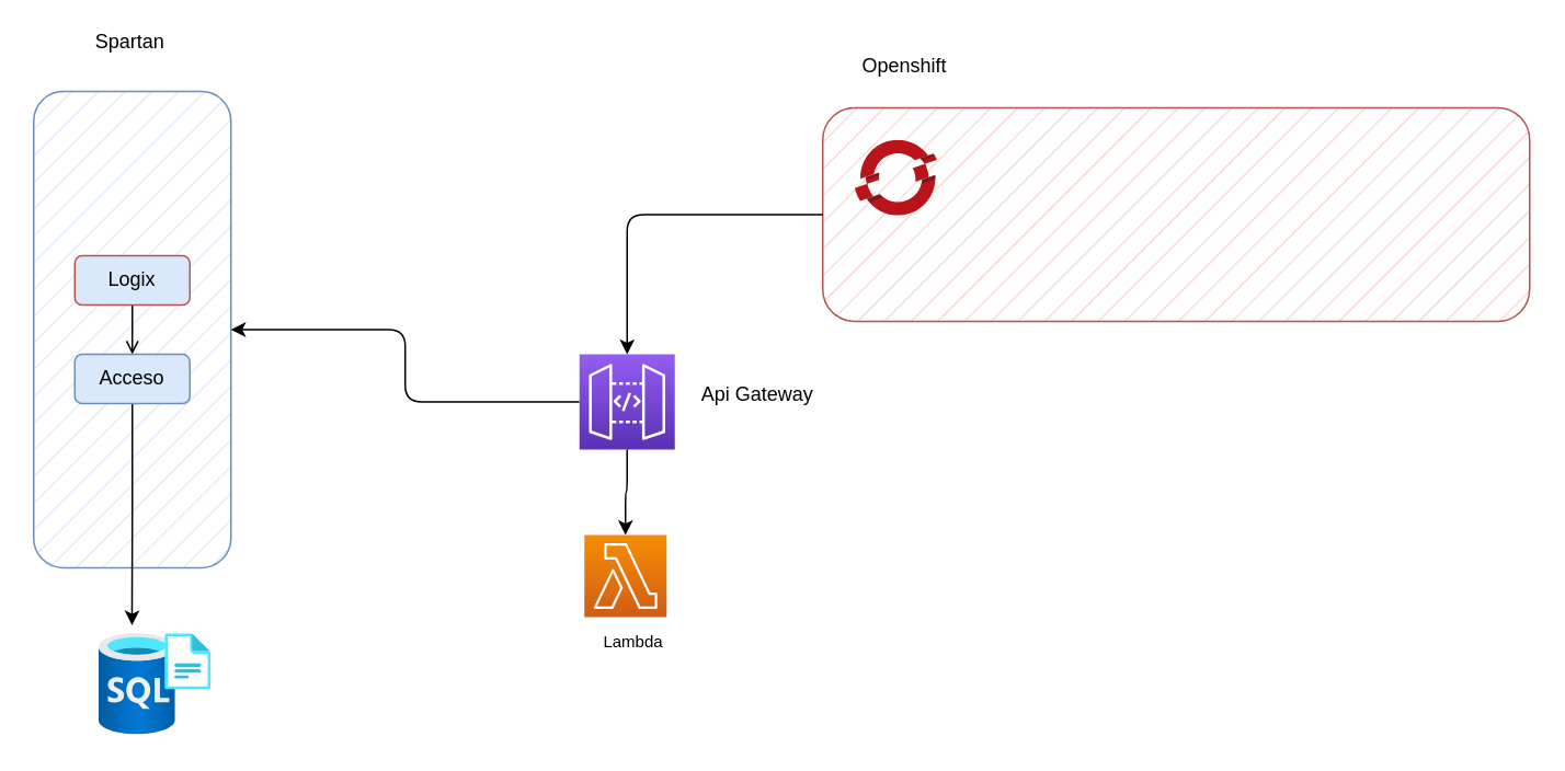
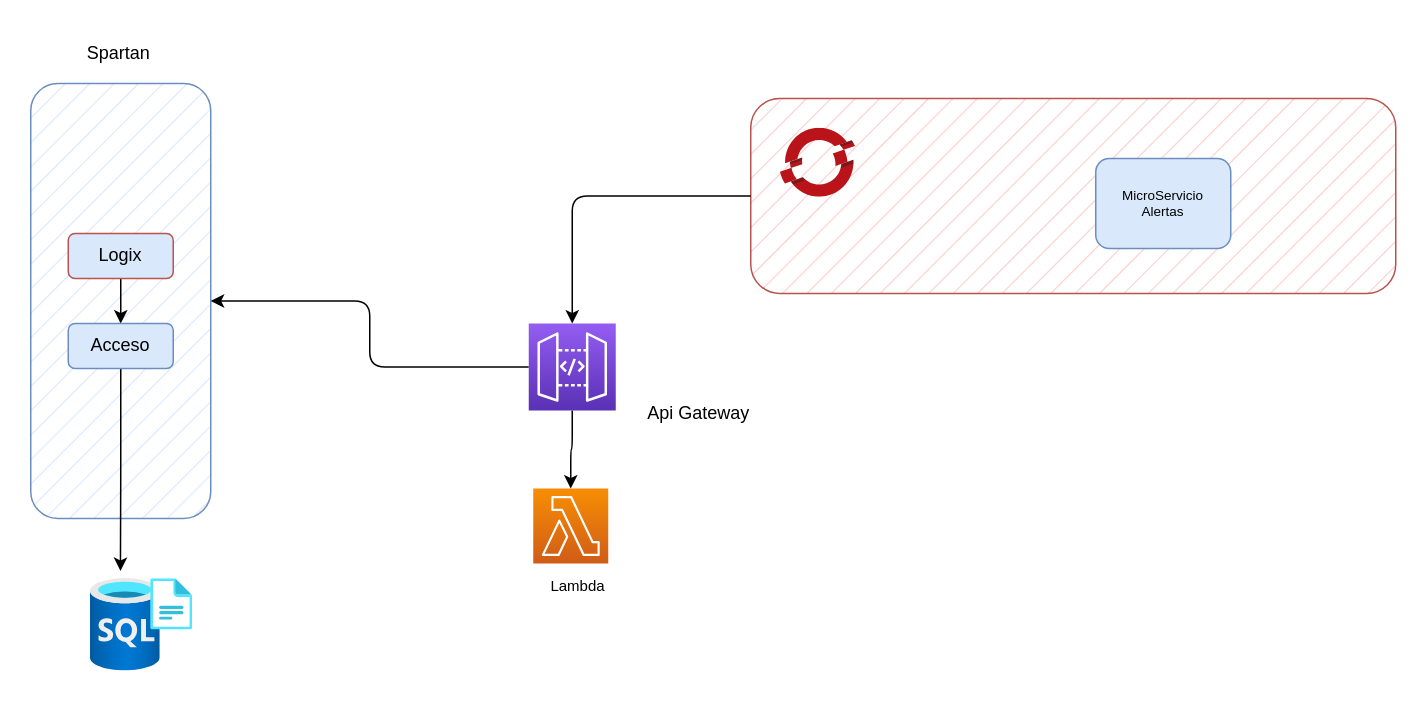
- <mxCell id="5" value="Spartan&amp;nbsp;" style="text;html=1;align=center;verticalAlign=middle;resizable=0;points=[];autosize=1;strokeColor=none;fillColor=none;rounded=1;" vertex="1" parent="1"><mxGeometry x="45" y="10" width="70" height="30" as="geometry" /></mxCell>
+ <mxCell id="5" value="Spartan&amp;nbsp;" style="text;html=1;align=center;verticalAlign=middle;resizable=0;points=[];autosize=1;strokeColor=none;fillColor=none;rounded=1;" vertex="1" parent="1"><mxGeometry x="45" y="20" width="70" height="30" as="geometry" /></mxCell>
- <mxCell id="15" value="Openshift" style="text;html=1;strokeColor=none;fillColor=none;align=center;verticalAlign=middle;whiteSpace=wrap;rounded=1;" parent="11" vertex="1"><mxGeometry x="20" width="60" height="30" as="geometry" /></mxCell>
+ <mxCell id="14" value="MicroServicio&lt;br style=&quot;font-size: 9px;&quot;&gt;Alertas" style="rounded=1;whiteSpace=wrap;html=1;fillColor=#dae8fc;strokeColor=#6c8ebf;fontSize=9;" parent="11" vertex="1"><mxGeometry x="230" y="80" width="90" height="60" as="geometry" /></mxCell>
- <mxCell id="6" style="edgeStyle=orthogonalEdgeStyle;rounded=1;orthogonalLoop=1;jettySize=auto;html=1;entryX=0.5;entryY=0;entryDx=0;entryDy=0;endArrow=open;" edge="1" parent="1" source="7" target="9"><mxGeometry relative="1" as="geometry" /></mxCell>
+ <mxCell id="6" style="edgeStyle=orthogonalEdgeStyle;rounded=1;orthogonalLoop=1;jettySize=auto;html=1;entryX=0.5;entryY=0;entryDx=0;entryDy=0;" edge="1" parent="1" source="7" target="9"><mxGeometry relative="1" as="geometry" /></mxCell>
- <mxCell id="20" value="Api Gateway" style="text;html=1;align=center;verticalAlign=middle;resizable=0;points=[];autosize=1;strokeColor=none;fillColor=none;rounded=1;" vertex="1" parent="1"><mxGeometry x="415" y="225" width="90" height="30" as="geometry" /></mxCell>
+ <mxCell id="20" value="Api Gateway" style="text;html=1;align=center;verticalAlign=middle;resizable=0;points=[];autosize=1;strokeColor=none;fillColor=none;rounded=1;" vertex="1" parent="1"><mxGeometry x="420" y="260" width="90" height="30" as="geometry" /></mxCell>
